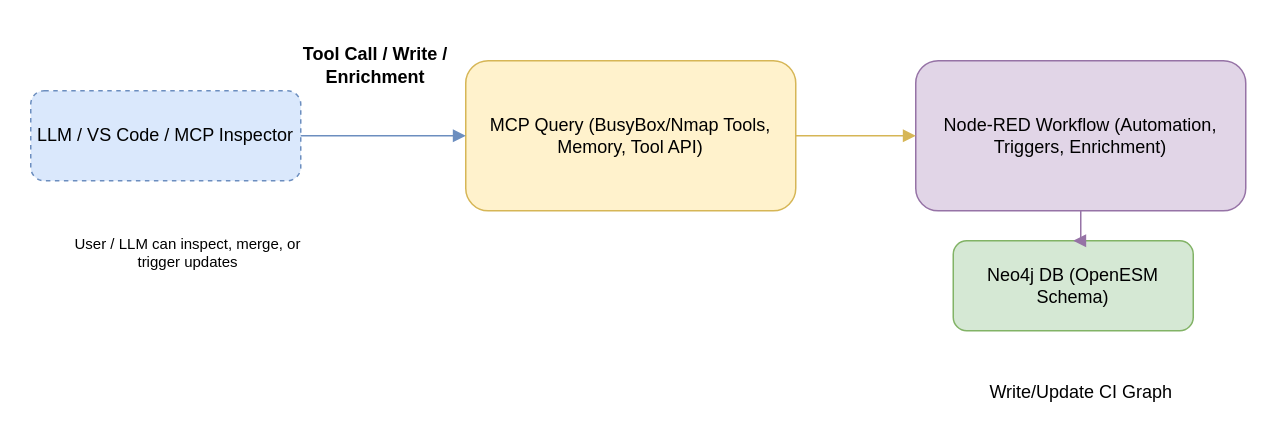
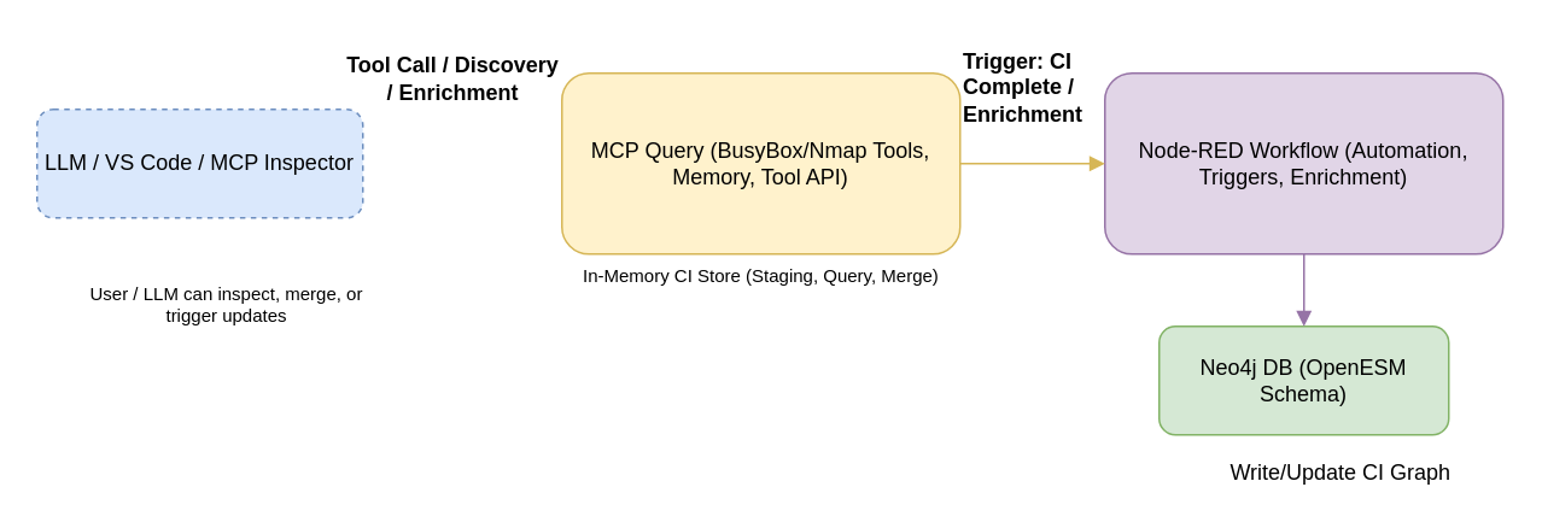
- <mxCell id="7" value="Tool Call / Write / Enrichment" style="text;html=1;strokeColor=none;fillColor=none;align=center;verticalAlign=bottom;fontStyle=1;whiteSpace=wrap;" parent="1" vertex="1"><mxGeometry x="190" y="20" width="120" height="40" as="geometry" /></mxCell>
+ <mxCell id="7" value="Tool Call / Discovery / Enrichment" style="text;html=1;strokeColor=none;fillColor=none;align=center;verticalAlign=bottom;fontStyle=1;whiteSpace=wrap;" parent="1" vertex="1"><mxGeometry x="190" y="20" width="120" height="40" as="geometry" /></mxCell>
+ <mxCell id="9" value="Trigger: CI Complete / Enrichment" style="text;html=1;strokeColor=none;fillColor=none;align=left;verticalAlign=top;whiteSpace=wrap;fontStyle=1" parent="1" vertex="1"><mxGeometry x="530" y="20" width="80" height="50" as="geometry" /></mxCell>
- <mxCell id="6" style="edgeStyle=orthogonalEdgeStyle;rounded=0;orthogonalLoop=1;jettySize=auto;html=1;endArrow=block;endFill=1;strokeColor=#6c8ebf;" parent="1" source="2" target="3" edge="1"><mxGeometry relative="1" as="geometry" /></mxCell>
+ <mxCell id="12" value="In-Memory CI Store (Staging, Query, Merge)" style="text;html=1;strokeColor=none;fillColor=none;align=left;verticalAlign=top;fontSize=10;fontColor=default;whiteSpace=wrap;" parent="1" vertex="1"><mxGeometry x="320" y="140" width="200" height="25" as="geometry" /></mxCell>
- <mxCell id="5" value="Neo4j DB (OpenESM Schema)" style="rounded=1;whiteSpace=wrap;html=1;fillColor=#d5e8d4;strokeColor=#82b366;" parent="1" vertex="1"><mxGeometry x="635" y="160" width="160" height="60" as="geometry" /></mxCell>
+ <mxCell id="5" value="Neo4j DB (OpenESM Schema)" style="rounded=1;whiteSpace=wrap;html=1;fillColor=#d5e8d4;strokeColor=#82b366;" parent="1" vertex="1"><mxGeometry x="640" y="180" width="160" height="60" as="geometry" /></mxCell>
- <mxCell id="11" value="Write/Update CI Graph" style="text;html=1;strokeColor=none;fillColor=none;align=center;verticalAlign=bottom;" parent="1" vertex="1"><mxGeometry x="660" y="250" width="120" height="20" as="geometry" /></mxCell>
+ <mxCell id="11" value="Write/Update CI Graph" style="text;html=1;strokeColor=none;fillColor=none;align=center;verticalAlign=bottom;" parent="1" vertex="1"><mxGeometry x="680" y="250" width="120" height="20" as="geometry" /></mxCell>
